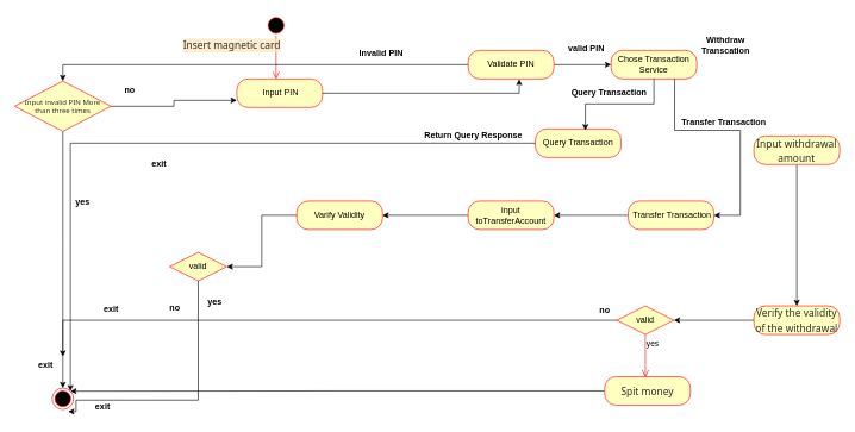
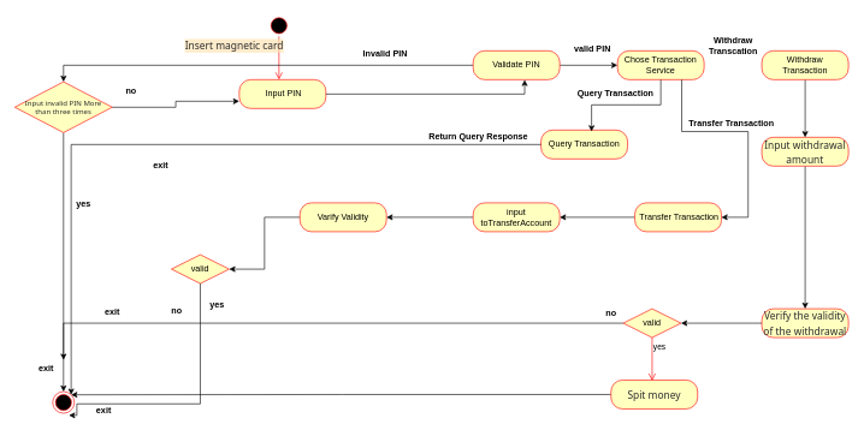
+ <mxCell id="13" value="Withdraw&lt;br&gt;Transaction" style="rounded=1;whiteSpace=wrap;html=1;arcSize=40;fontColor=#000000;fillColor=#ffffc0;strokeColor=#ff0000;" vertex="1" parent="1"><mxGeometry x="1055" y="70" width="120" height="40" as="geometry" /></mxCell>
+ <mxCell id="12" value="" style="edgeStyle=orthogonalEdgeStyle;rounded=0;orthogonalLoop=1;jettySize=auto;html=1;" edge="1" parent="1" source="13" target="16"><mxGeometry relative="1" as="geometry" /></mxCell>
